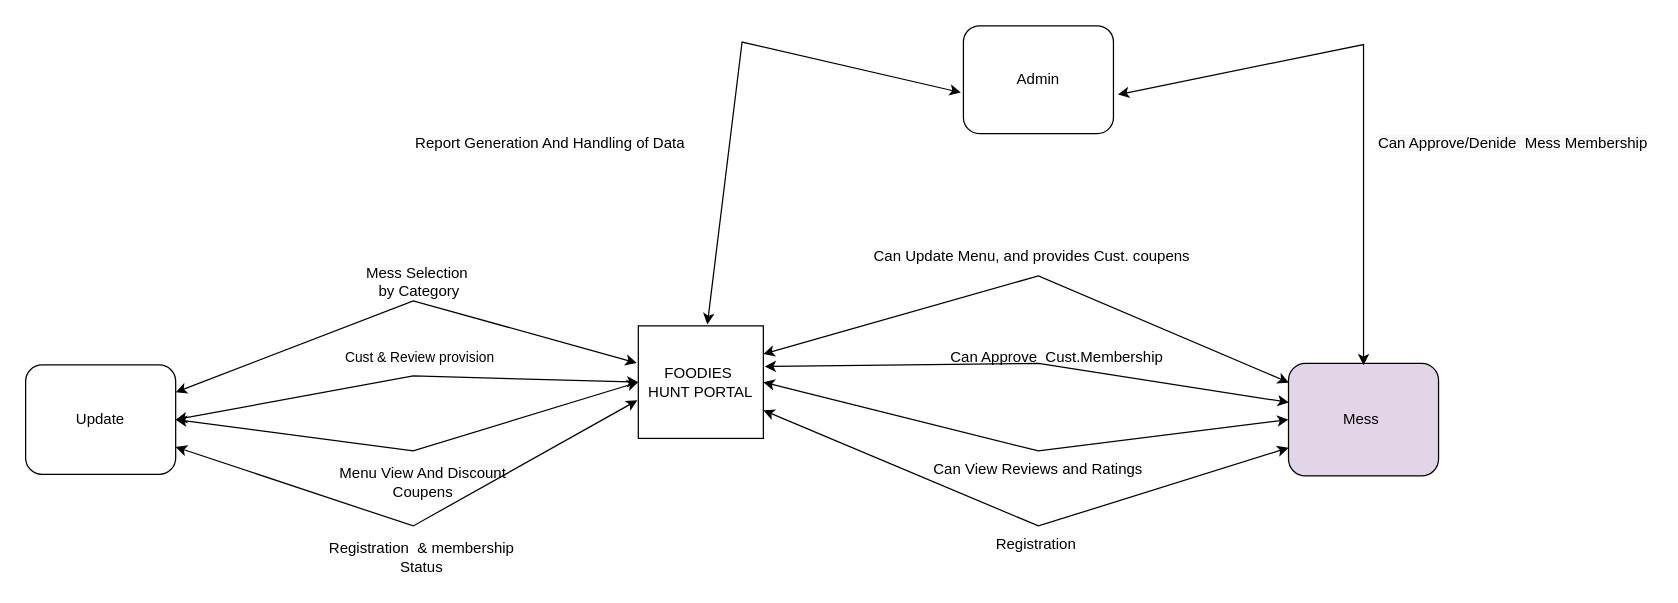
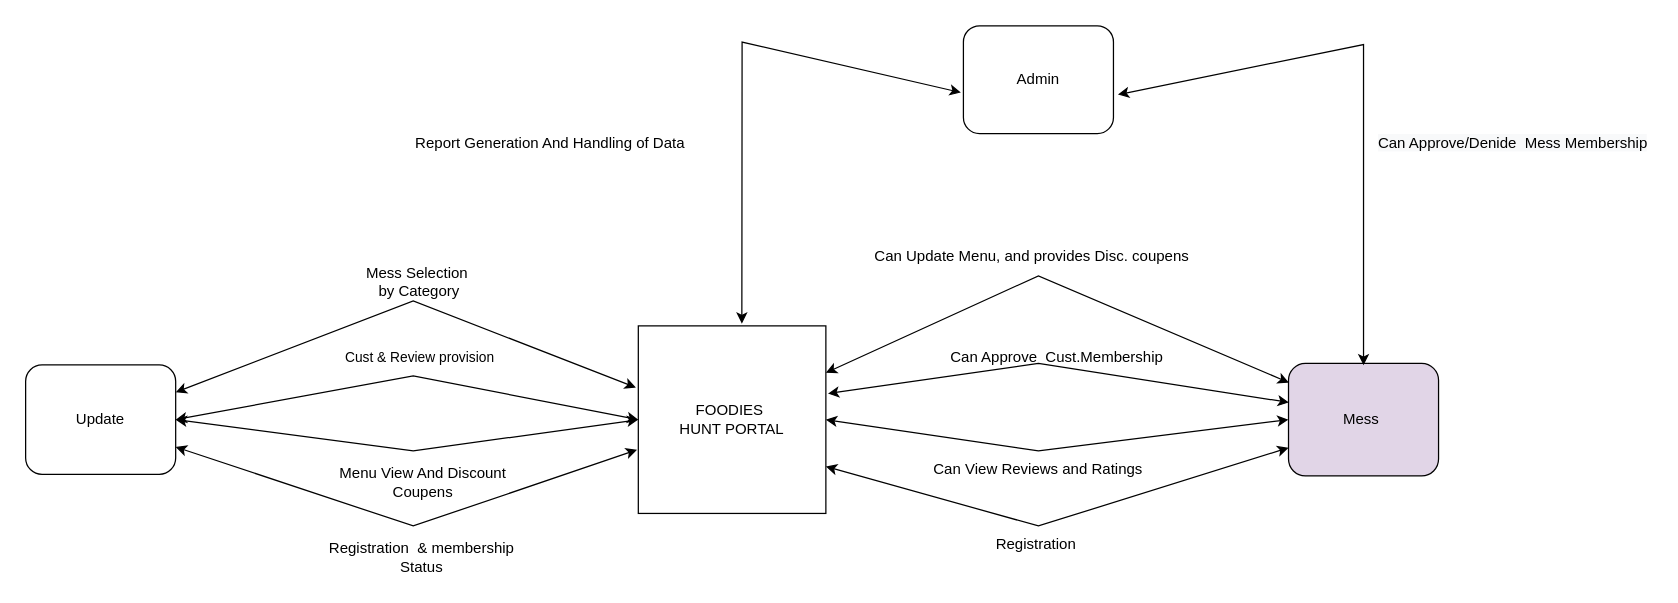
- <mxCell id="15" value="Can Update Menu, and provides Cust. coupens" style="text;html=1;strokeColor=none;fillColor=none;align=center;verticalAlign=middle;whiteSpace=wrap;rounded=0;" vertex="1" parent="1"><mxGeometry x="680" y="190" width="290" height="30" as="geometry" /></mxCell>
+ <mxCell id="15" value="Can Update Menu, and provides Disc. coupens" style="text;html=1;strokeColor=none;fillColor=none;align=center;verticalAlign=middle;whiteSpace=wrap;rounded=0;" vertex="1" parent="1"><mxGeometry x="680" y="190" width="290" height="30" as="geometry" /></mxCell>
- <mxCell id="2" value="FOODIES&amp;nbsp;&lt;br&gt;HUNT PORTAL" style="whiteSpace=wrap;html=1;aspect=fixed;" vertex="1" parent="1"><mxGeometry x="510" y="260" width="100" height="90" as="geometry" /></mxCell>
+ <mxCell id="2" value="FOODIES&amp;nbsp;&lt;br&gt;HUNT PORTAL" style="whiteSpace=wrap;html=1;aspect=fixed;" vertex="1" parent="1"><mxGeometry x="510" y="260" width="150" height="150" as="geometry" /></mxCell>
